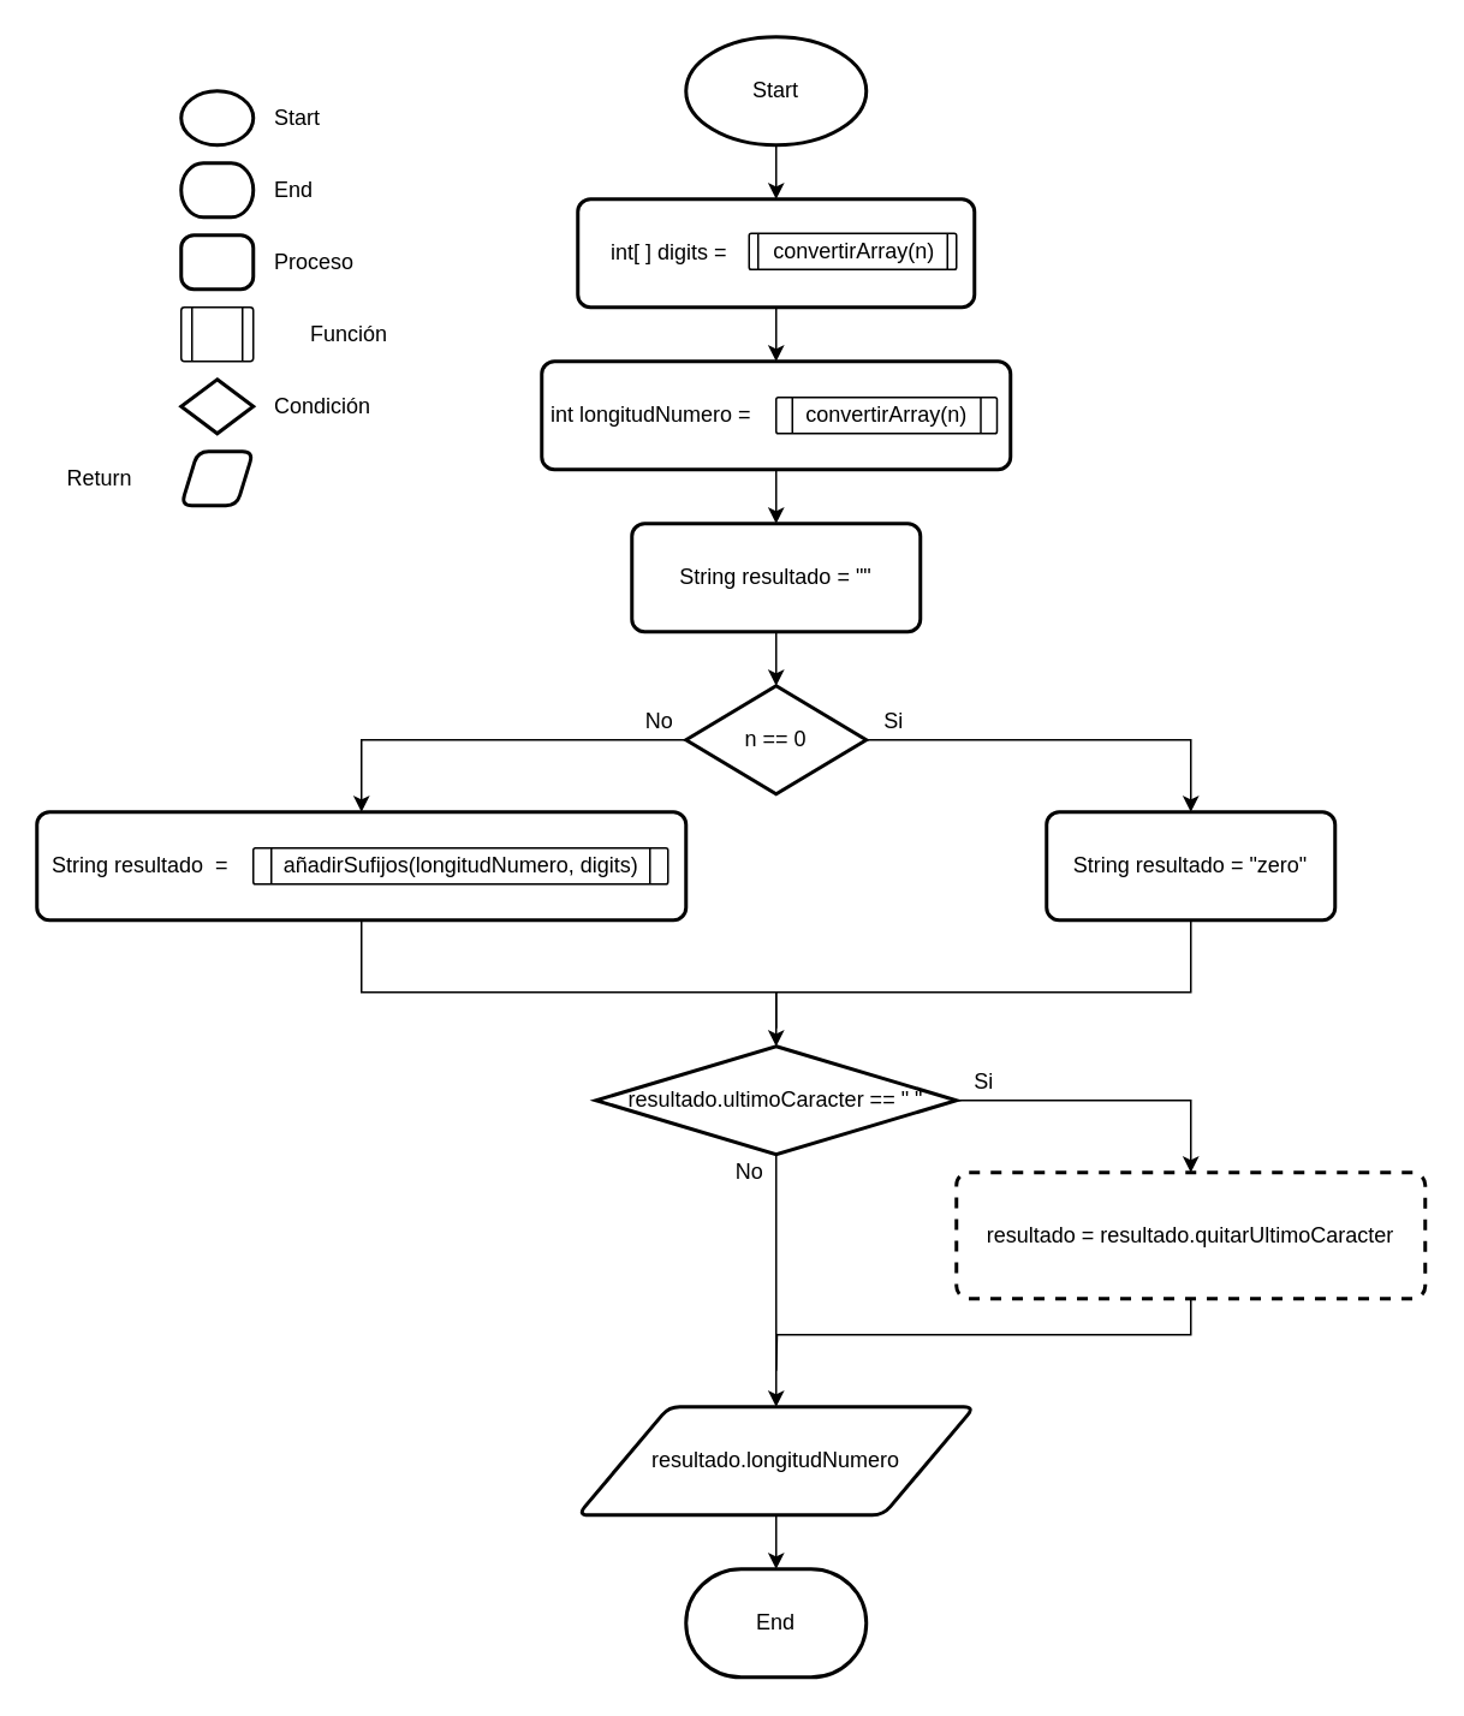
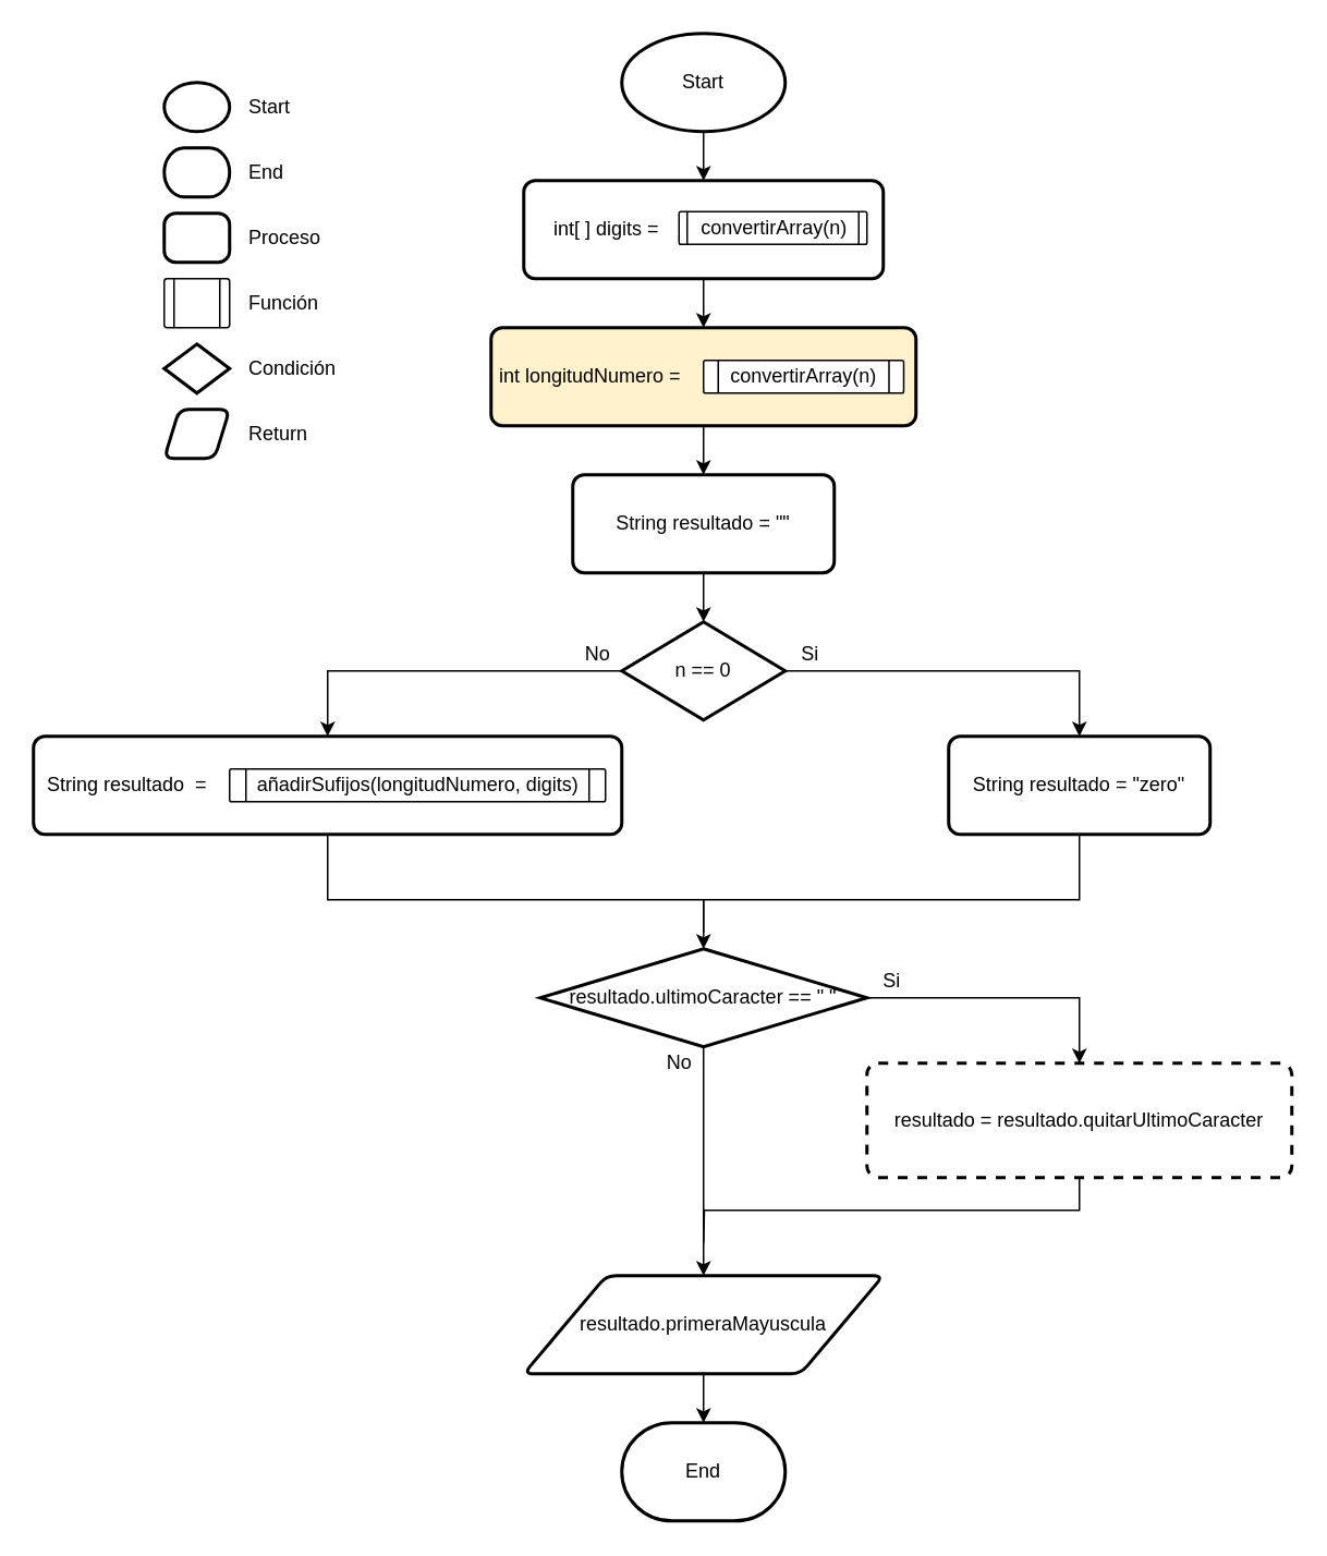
- <mxCell id="19" value="Función" style="text;html=1;align=left;verticalAlign=middle;resizable=0;points=[];autosize=1;strokeColor=none;fillColor=none;" vertex="1" parent="1"><mxGeometry x="170" y="175" width="60" height="20" as="geometry" /></mxCell>
+ <mxCell id="19" value="Función" style="text;html=1;align=left;verticalAlign=middle;resizable=0;points=[];autosize=1;strokeColor=none;fillColor=none;" vertex="1" parent="1"><mxGeometry x="150" y="175" width="60" height="20" as="geometry" /></mxCell>
- <mxCell id="9" value="&amp;nbsp;int longitudNumero = " style="rounded=1;whiteSpace=wrap;html=1;absoluteArcSize=1;arcSize=14;strokeWidth=2;align=left;" vertex="1" parent="1"><mxGeometry x="300" y="200" width="260" height="60" as="geometry" /></mxCell>
+ <mxCell id="9" value="&amp;nbsp;int longitudNumero = " style="rounded=1;whiteSpace=wrap;html=1;absoluteArcSize=1;arcSize=14;strokeWidth=2;align=left;fillColor=#fff2cc;" vertex="1" parent="1"><mxGeometry x="300" y="200" width="260" height="60" as="geometry" /></mxCell>
- <mxCell id="41" value="Return" style="text;html=1;align=left;verticalAlign=middle;resizable=0;points=[];autosize=1;strokeColor=none;fillColor=none;" vertex="1" parent="1"><mxGeometry x="35" y="255" width="50" height="20" as="geometry" /></mxCell>
+ <mxCell id="41" value="Return" style="text;html=1;align=left;verticalAlign=middle;resizable=0;points=[];autosize=1;strokeColor=none;fillColor=none;" vertex="1" parent="1"><mxGeometry x="150" y="255" width="50" height="20" as="geometry" /></mxCell>
- <mxCell id="43" value="resultado.longitudNumero" style="shape=parallelogram;html=1;strokeWidth=2;perimeter=parallelogramPerimeter;whiteSpace=wrap;rounded=1;arcSize=12;size=0.23;fillColor=default;align=center;" vertex="1" parent="1"><mxGeometry x="320" y="780" width="220" height="60" as="geometry" /></mxCell>
+ <mxCell id="43" value="resultado.primeraMayuscula" style="shape=parallelogram;html=1;strokeWidth=2;perimeter=parallelogramPerimeter;whiteSpace=wrap;rounded=1;arcSize=12;size=0.23;fillColor=default;align=center;" vertex="1" parent="1"><mxGeometry x="320" y="780" width="220" height="60" as="geometry" /></mxCell>
